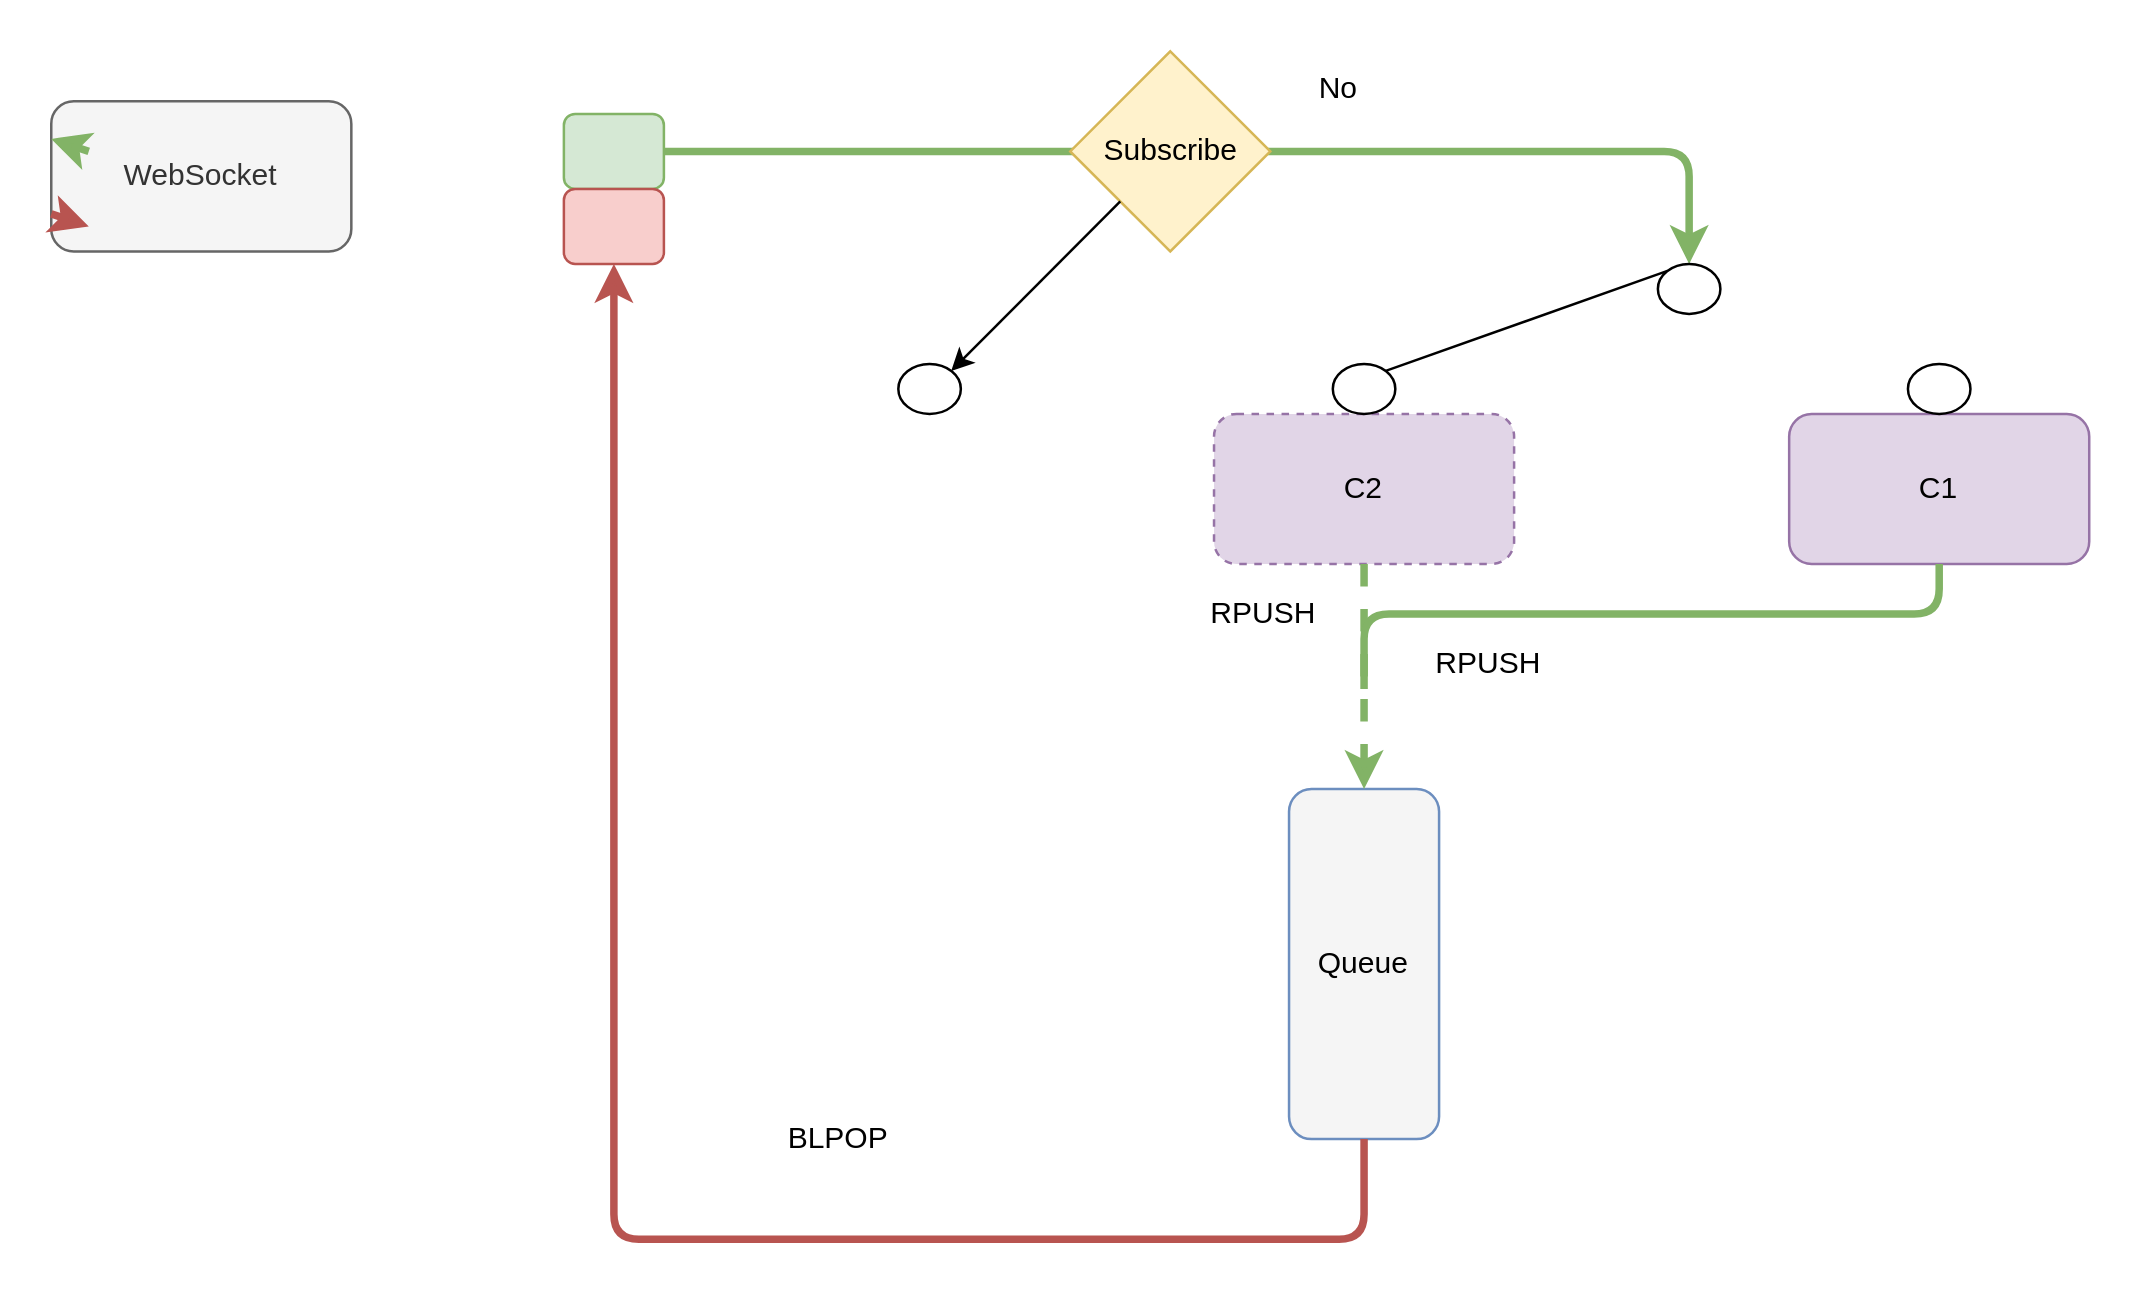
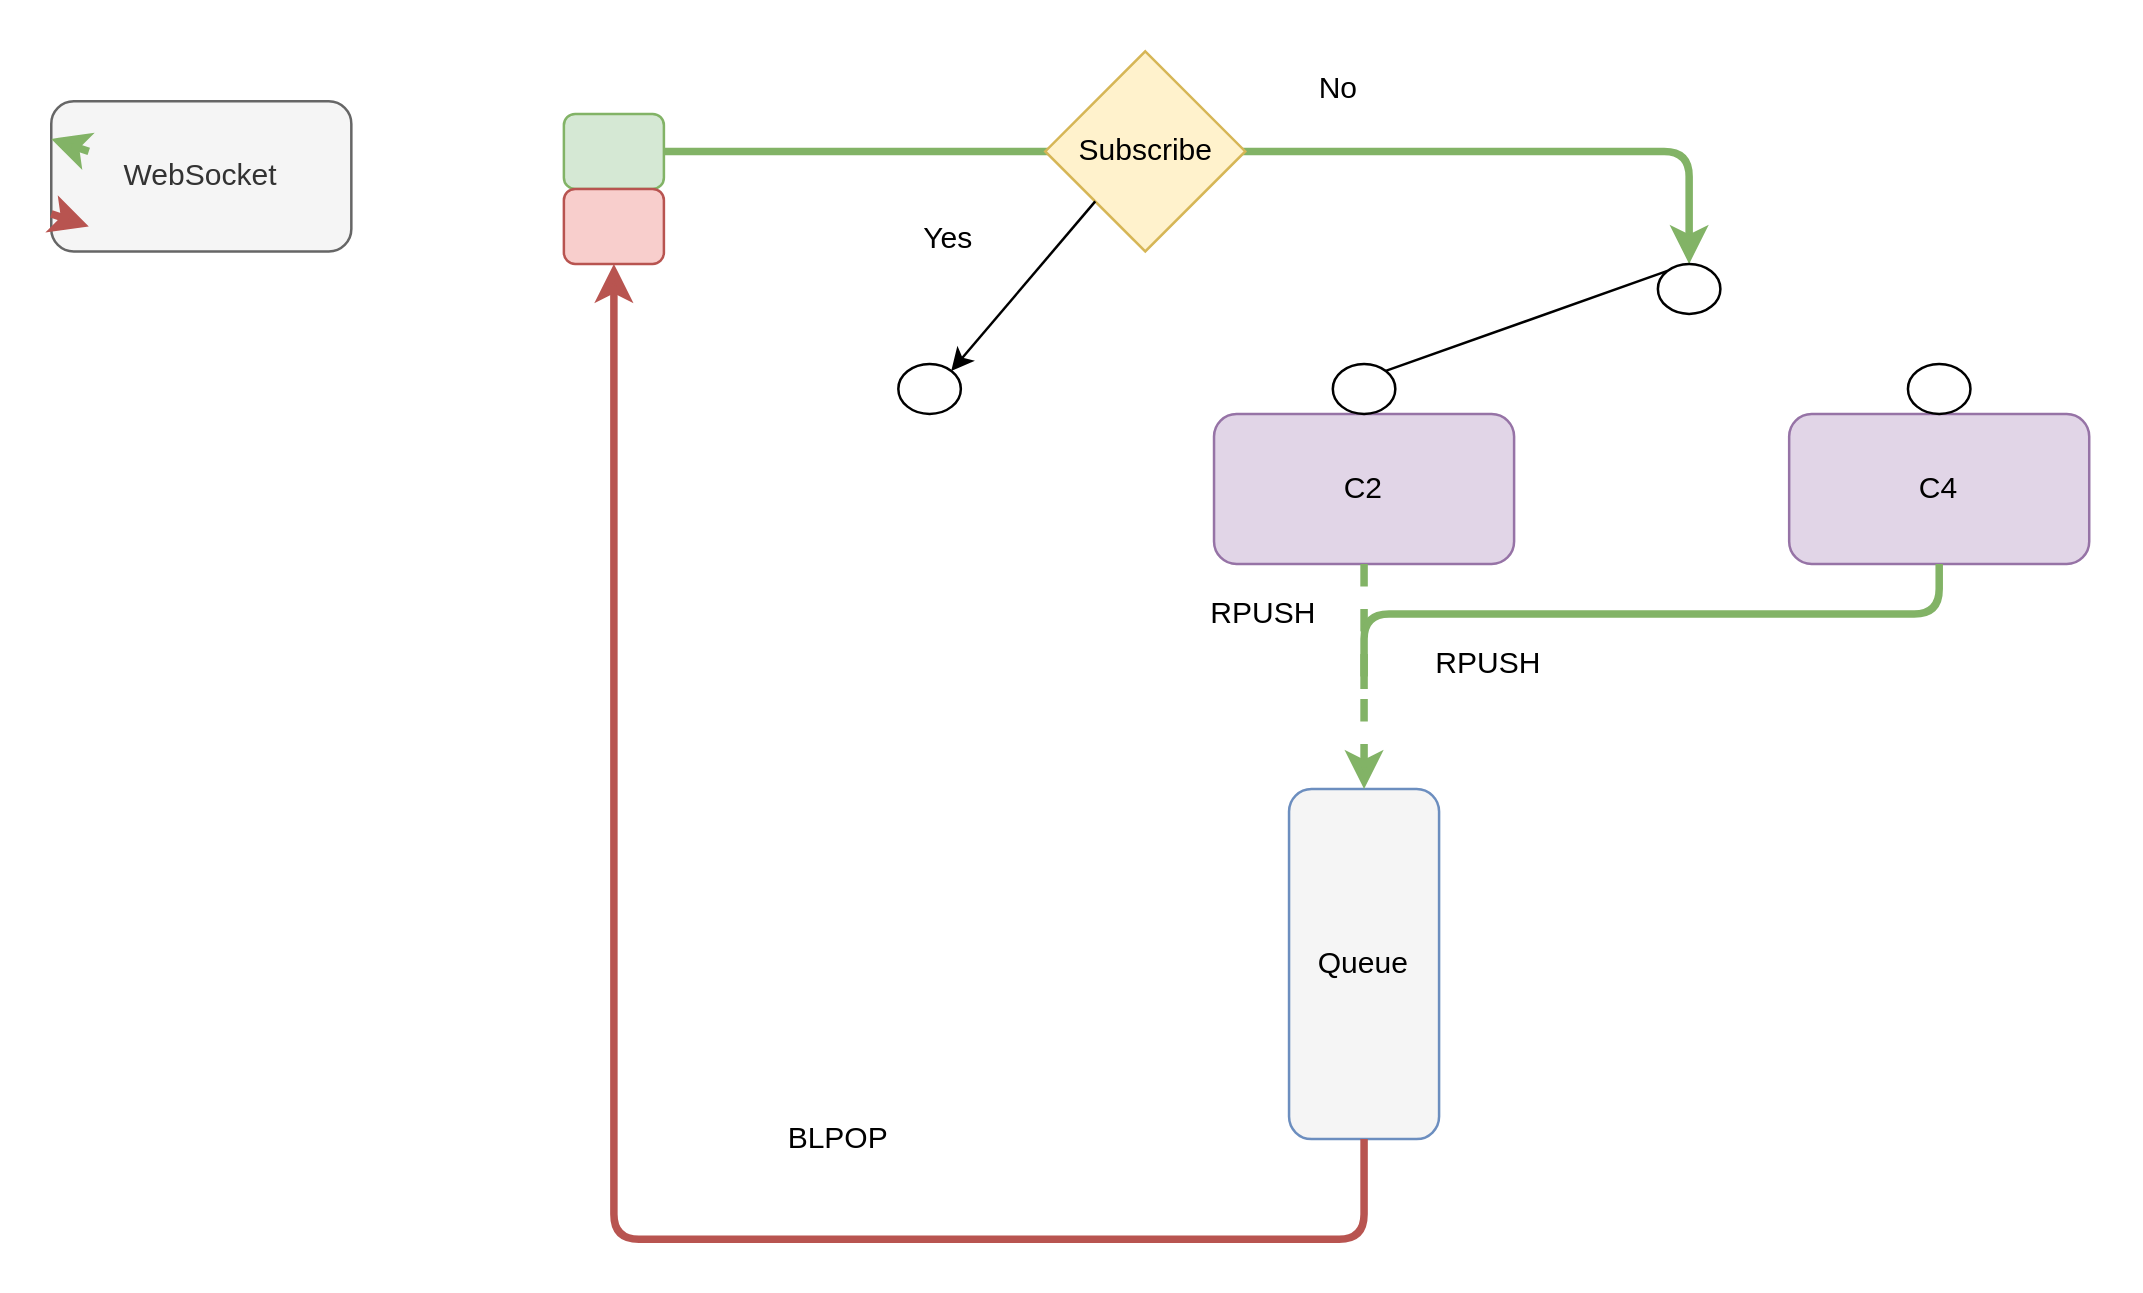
- <mxCell id="22" value="Subscribe" style="rhombus;whiteSpace=wrap;html=1;fillColor=#fff2cc;strokeColor=#d6b656;" parent="1" vertex="1"><mxGeometry x="427.5" y="20" width="80" height="80" as="geometry" /></mxCell>
+ <mxCell id="22" value="Subscribe" style="rhombus;whiteSpace=wrap;html=1;fillColor=#fff2cc;strokeColor=#d6b656;" parent="1" vertex="1"><mxGeometry x="417.5" y="20" width="80" height="80" as="geometry" /></mxCell>
+ <mxCell id="24" value="Yes" style="text;html=1;strokeColor=none;fillColor=none;align=center;verticalAlign=middle;whiteSpace=wrap;rounded=0;dashed=1;" parent="1" vertex="1"><mxGeometry x="358.75" y="85" width="40" height="20" as="geometry" /></mxCell>
- <mxCell id="3" value="C2" style="rounded=1;whiteSpace=wrap;html=1;fillColor=#e1d5e7;strokeColor=#9673a6;dashed=1;" parent="1" vertex="1"><mxGeometry x="485" y="165" width="120" height="60" as="geometry" /></mxCell>
+ <mxCell id="3" value="C2" style="rounded=1;whiteSpace=wrap;html=1;fillColor=#e1d5e7;strokeColor=#9673a6;" parent="1" vertex="1"><mxGeometry x="485" y="165" width="120" height="60" as="geometry" /></mxCell>
- <mxCell id="4" value="C1" style="rounded=1;whiteSpace=wrap;html=1;fillColor=#e1d5e7;strokeColor=#9673a6;" parent="1" vertex="1"><mxGeometry x="715" y="165" width="120" height="60" as="geometry" /></mxCell>
+ <mxCell id="4" value="C4" style="rounded=1;whiteSpace=wrap;html=1;fillColor=#e1d5e7;strokeColor=#9673a6;" parent="1" vertex="1"><mxGeometry x="715" y="165" width="120" height="60" as="geometry" /></mxCell>
